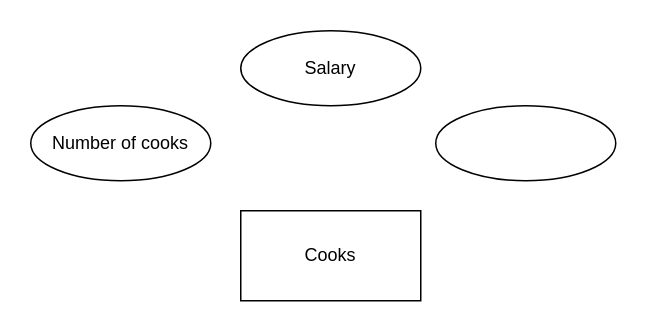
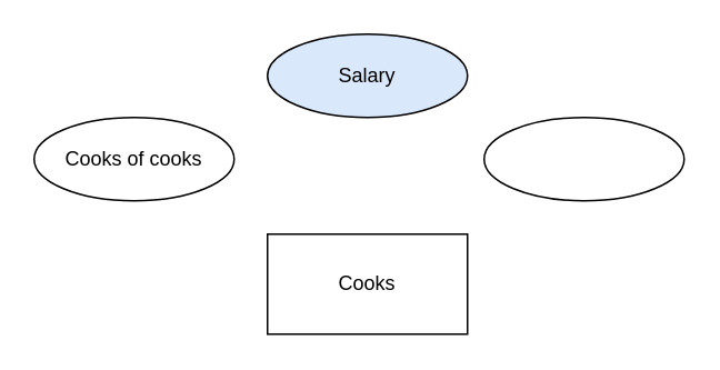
- <mxCell id="3" value="Salary" style="ellipse;whiteSpace=wrap;html=1;" vertex="1" parent="1"><mxGeometry x="160" y="20" width="120" height="50" as="geometry" /></mxCell>
+ <mxCell id="3" value="Salary" style="ellipse;whiteSpace=wrap;html=1;fillColor=#dae8fc;" vertex="1" parent="1"><mxGeometry x="160" y="20" width="120" height="50" as="geometry" /></mxCell>
- <mxCell id="4" value="Number of cooks" style="ellipse;whiteSpace=wrap;html=1;" vertex="1" parent="1"><mxGeometry y="70" width="120" height="50" as="geometry" x="20" /></mxCell>
+ <mxCell id="4" value="Cooks of cooks" style="ellipse;whiteSpace=wrap;html=1;" vertex="1" parent="1"><mxGeometry y="70" width="120" height="50" as="geometry" x="20" /></mxCell>
